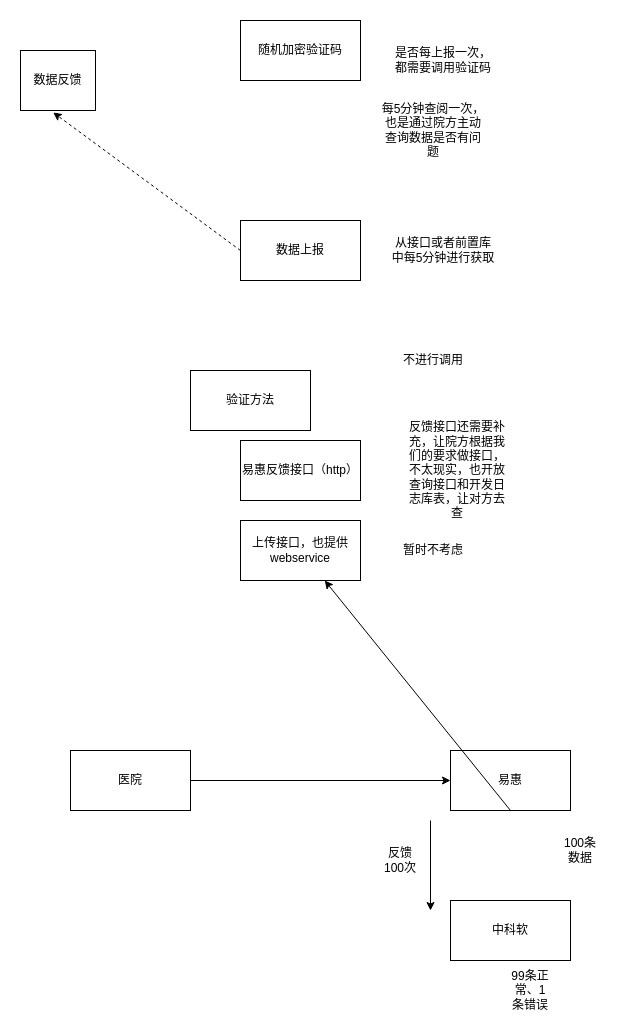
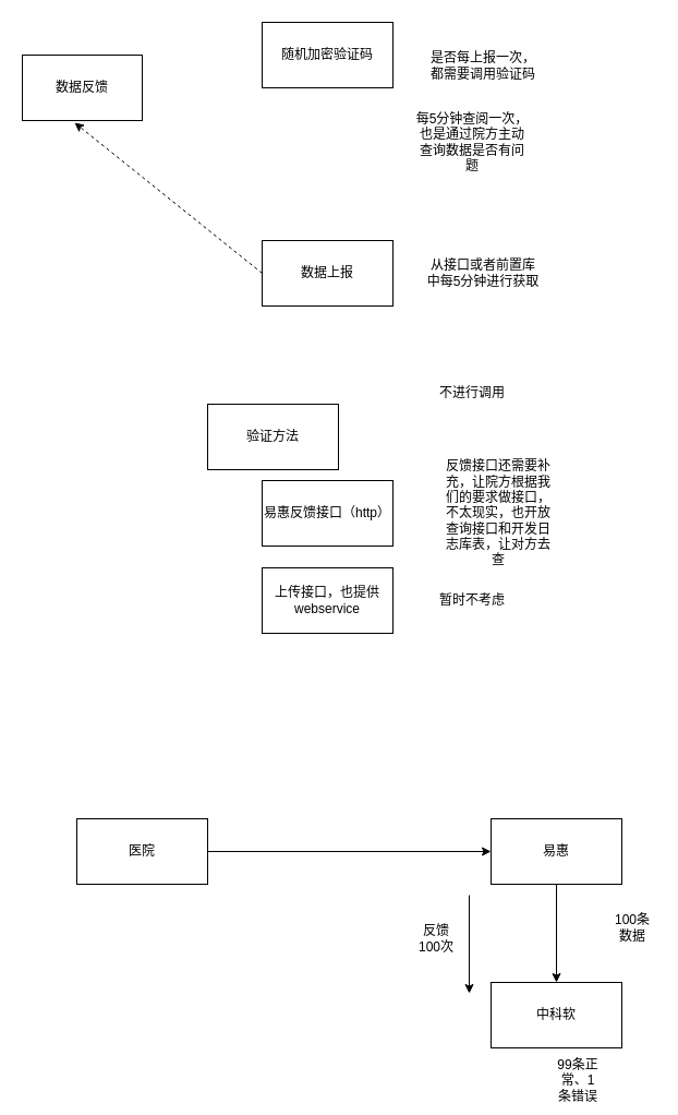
- <mxCell id="3" value="数据反馈" style="rounded=0;whiteSpace=wrap;html=1;" vertex="1" parent="1"><mxGeometry x="20" y="50" width="75" height="60" as="geometry" /></mxCell>
+ <mxCell id="3" value="数据反馈" style="rounded=0;whiteSpace=wrap;html=1;" vertex="1" parent="1"><mxGeometry x="20" y="50" width="110" height="60" as="geometry" /></mxCell>
- <mxCell id="19" value="" style="endArrow=classic;html=1;exitX=0.5;exitY=1;exitDx=0;exitDy=0;" edge="1" parent="1" source="17" target="13"><mxGeometry width="50" height="50" relative="1" as="geometry"><mxPoint x="380" y="980" as="sourcePoint" /><mxPoint x="430" y="930" as="targetPoint" /></mxGeometry></mxCell>
+ <mxCell id="19" value="" style="endArrow=classic;html=1;exitX=0.5;exitY=1;exitDx=0;exitDy=0;entryX=0.5;entryY=0;entryDx=0;entryDy=0;" edge="1" parent="1" source="17" target="18"><mxGeometry width="50" height="50" relative="1" as="geometry"><mxPoint x="380" y="980" as="sourcePoint" /><mxPoint x="430" y="930" as="targetPoint" /></mxGeometry></mxCell>
